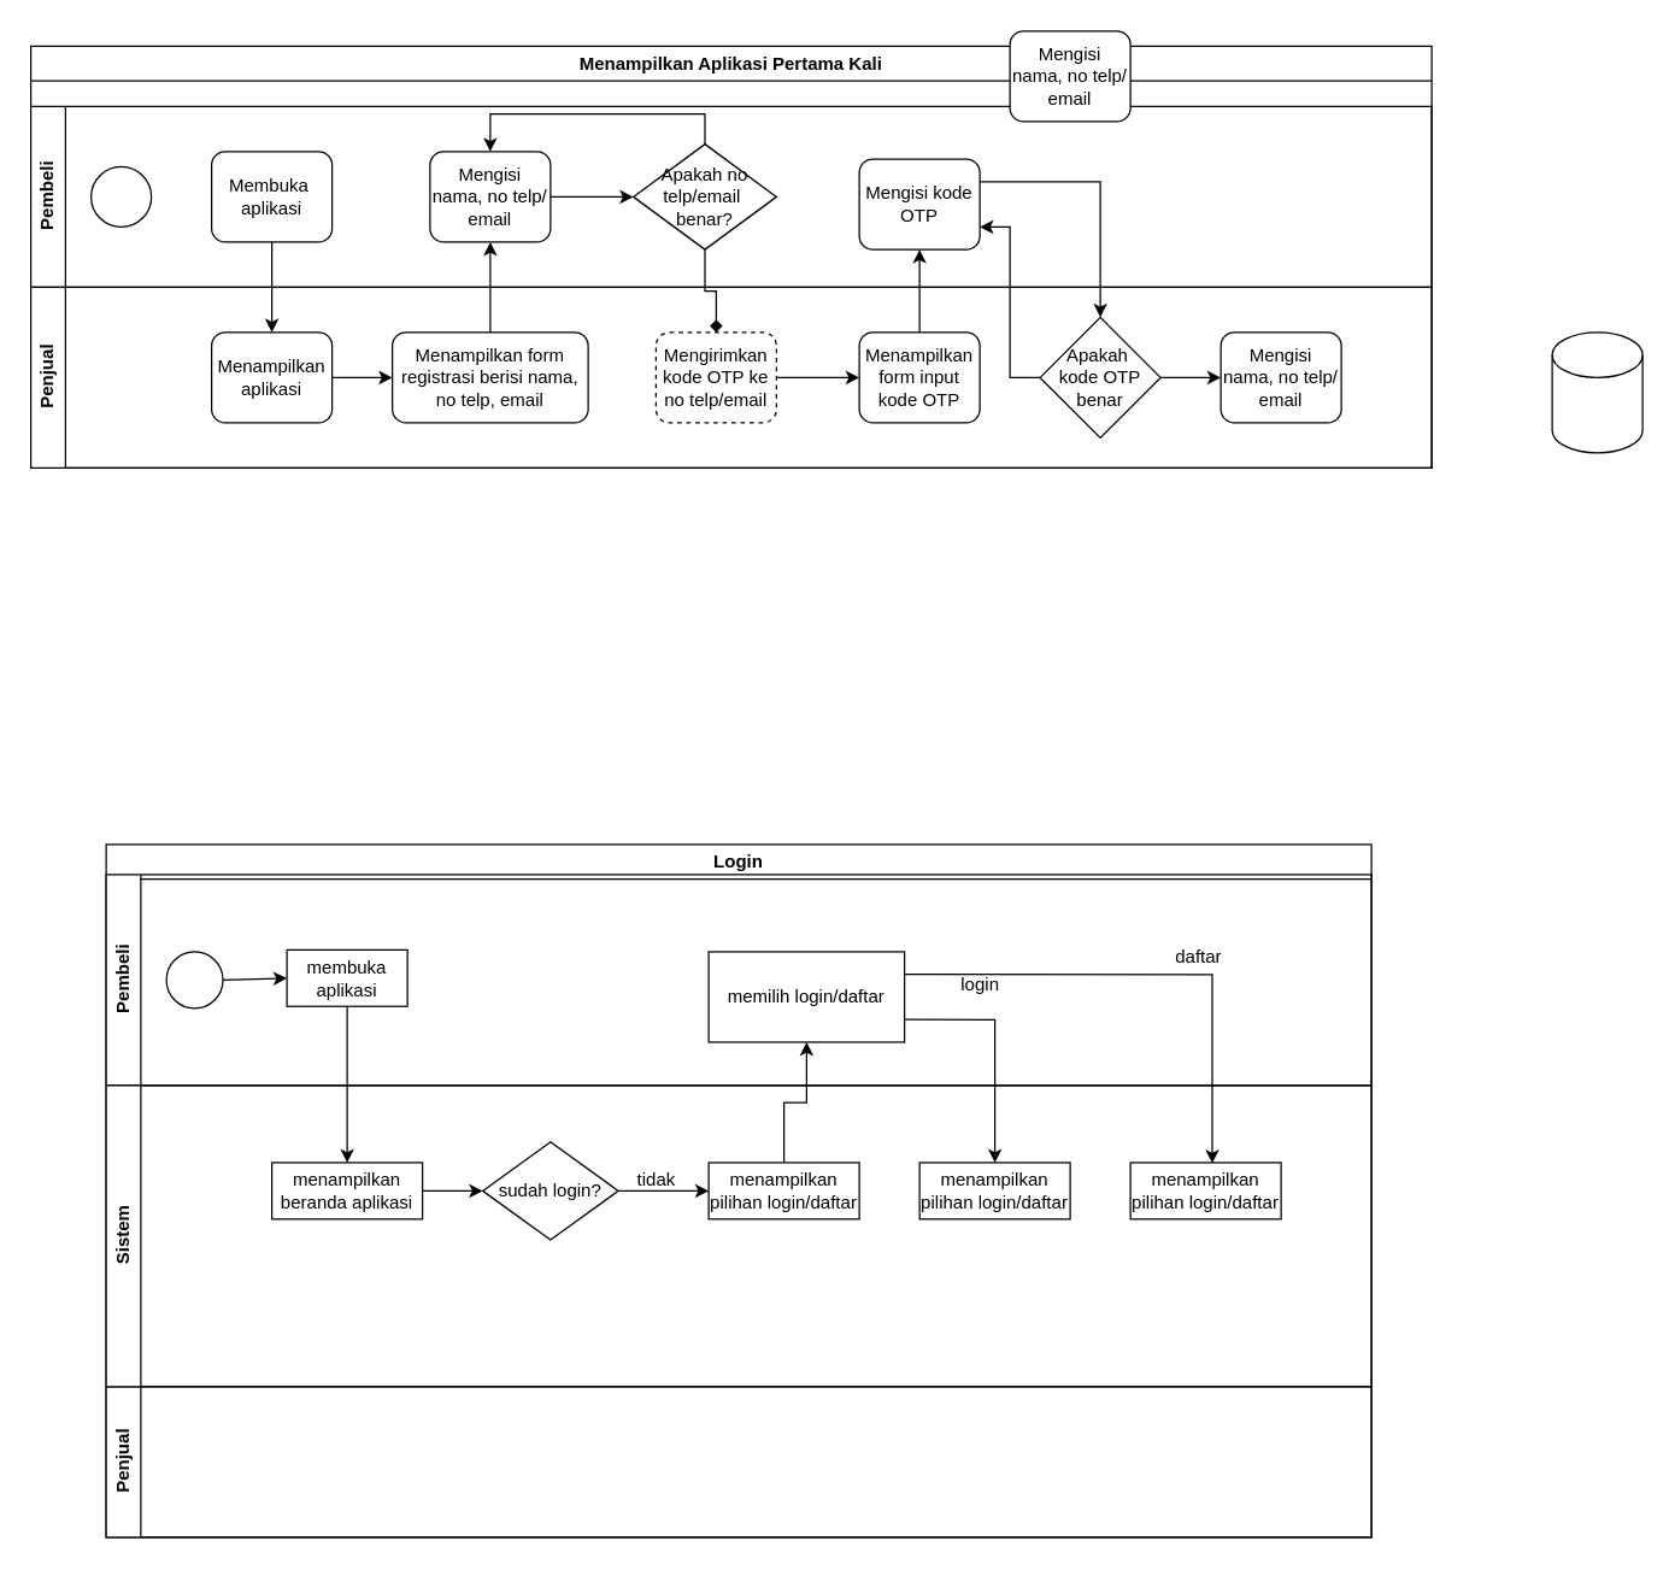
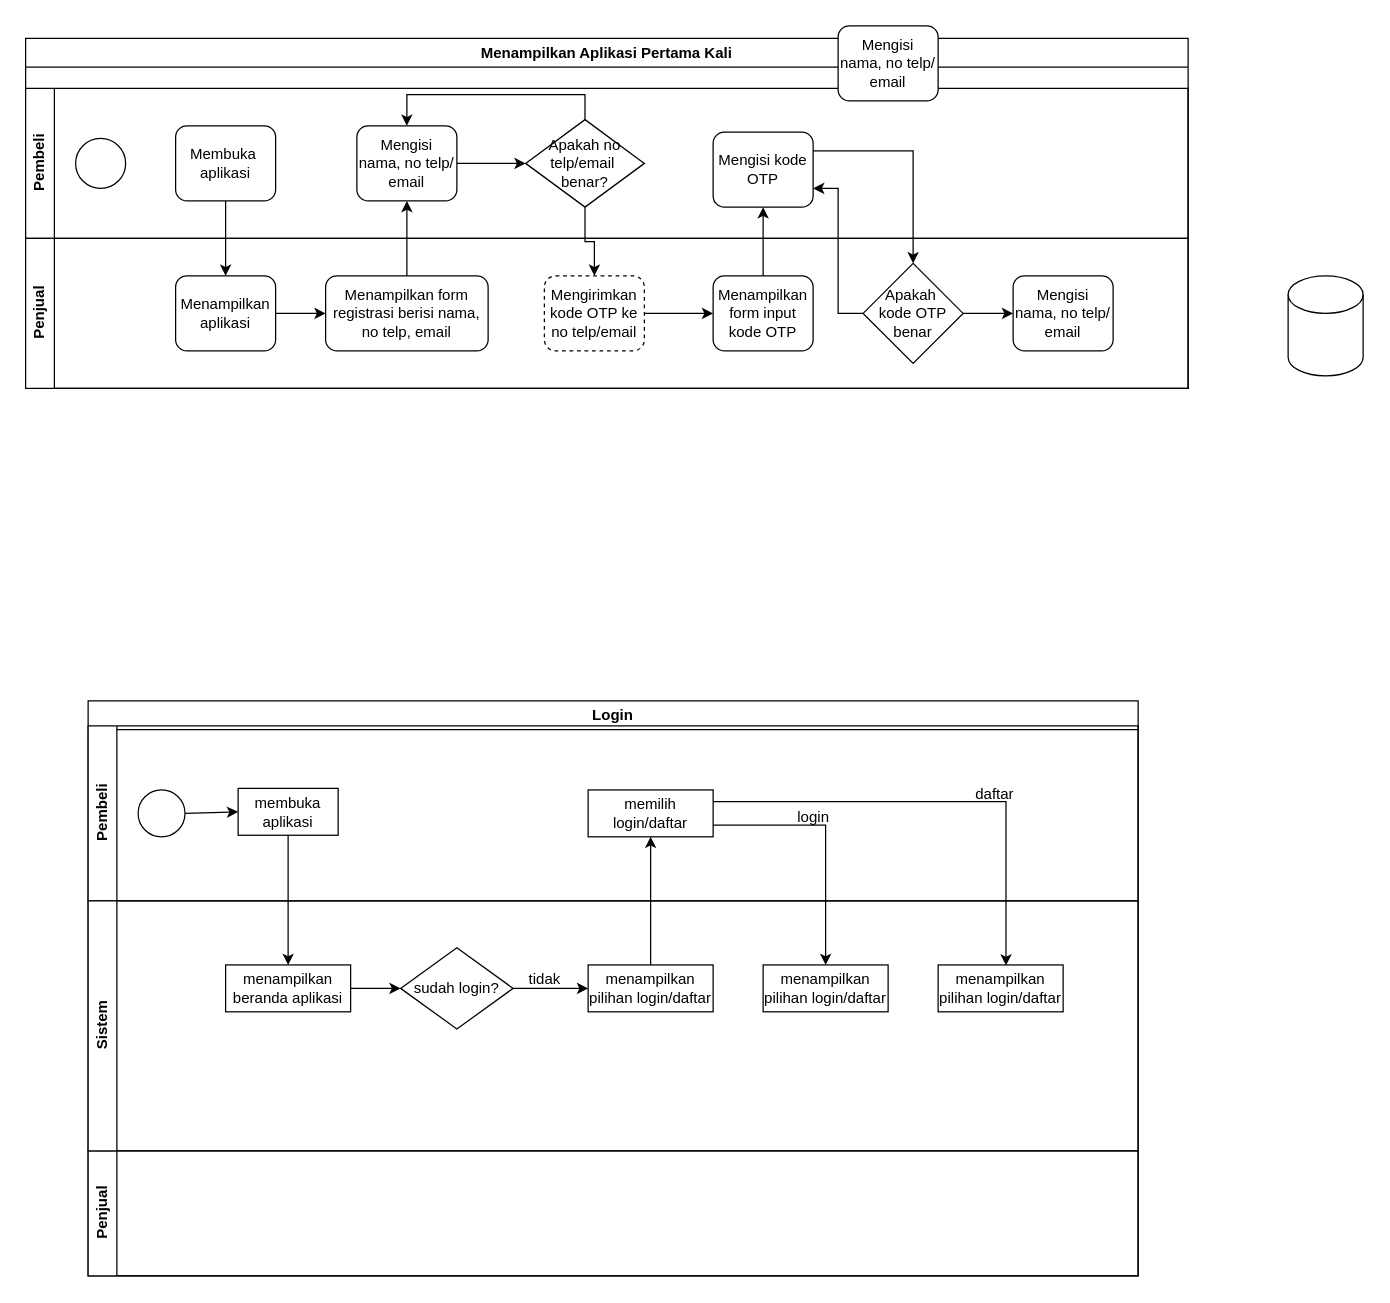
- <mxCell id="45" style="edgeStyle=orthogonalEdgeStyle;rounded=0;orthogonalLoop=1;jettySize=auto;html=1;exitX=0.5;exitY=1;exitDx=0;exitDy=0;entryX=0.5;entryY=0;entryDx=0;entryDy=0;endArrow=diamond;" edge="1" parent="24" source="31" target="38"><mxGeometry relative="1" as="geometry" /></mxCell>
+ <mxCell id="45" style="edgeStyle=orthogonalEdgeStyle;rounded=0;orthogonalLoop=1;jettySize=auto;html=1;exitX=0.5;exitY=1;exitDx=0;exitDy=0;entryX=0.5;entryY=0;entryDx=0;entryDy=0;" edge="1" parent="24" source="31" target="38"><mxGeometry relative="1" as="geometry" /></mxCell>
- <mxCell id="7" value="memilih login/daftar" style="rounded=0;whiteSpace=wrap;html=1;" vertex="1" parent="3"><mxGeometry x="400" y="51.25" width="130" height="60" as="geometry" /></mxCell>
+ <mxCell id="7" value="memilih login/daftar" style="rounded=0;whiteSpace=wrap;html=1;" vertex="1" parent="3"><mxGeometry x="400" y="51.25" width="100" height="37.5" as="geometry" /></mxCell>
